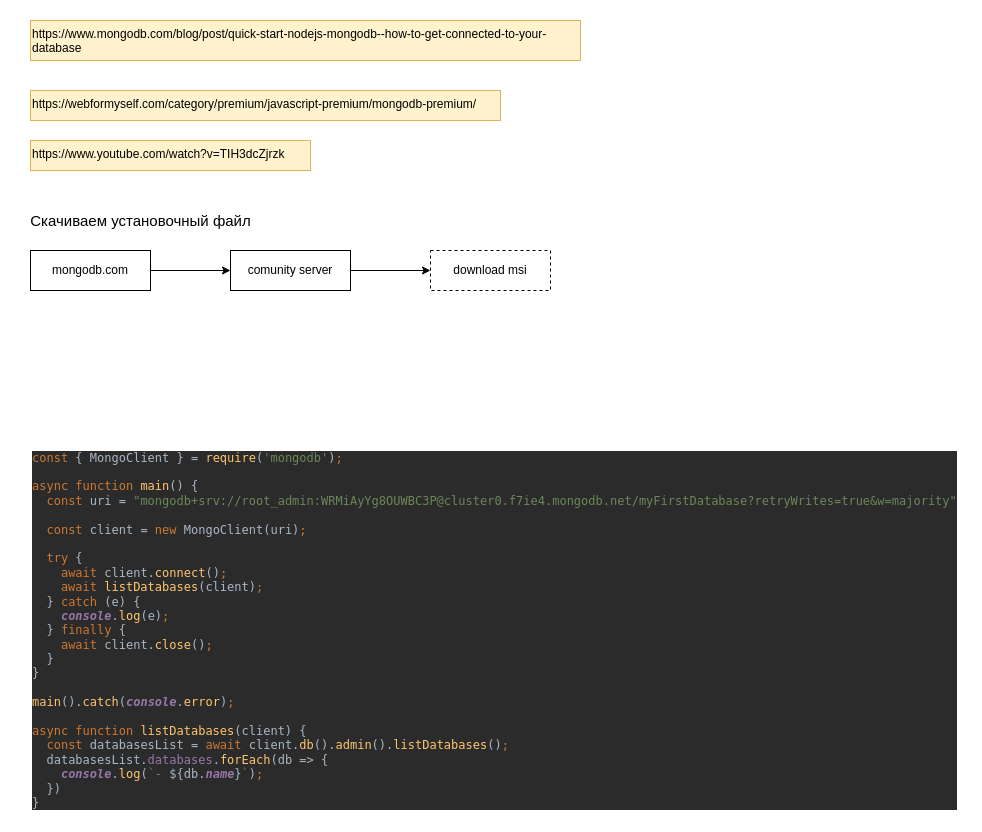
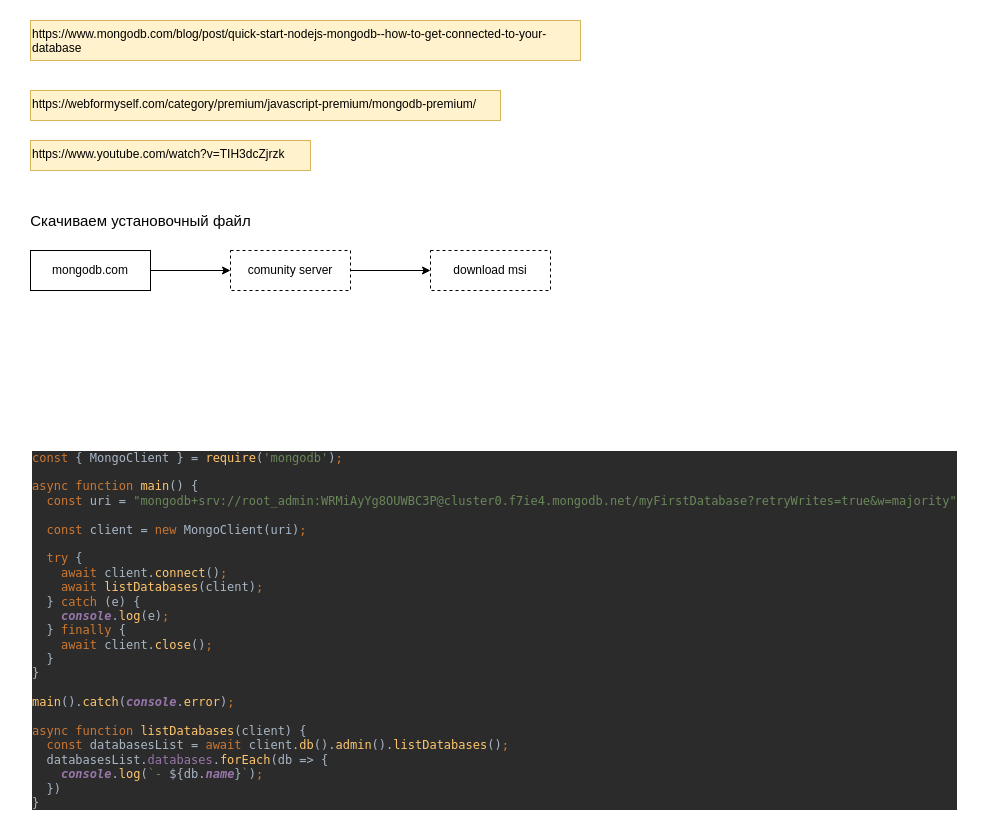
- <mxCell id="7" value="comunity server" style="rounded=0;whiteSpace=wrap;html=1;" parent="1" vertex="1"><mxGeometry x="230" y="250" width="120" height="40" as="geometry" /></mxCell>
+ <mxCell id="7" value="comunity server" style="rounded=0;whiteSpace=wrap;html=1;dashed=1;" parent="1" vertex="1"><mxGeometry x="230" y="250" width="120" height="40" as="geometry" /></mxCell>
